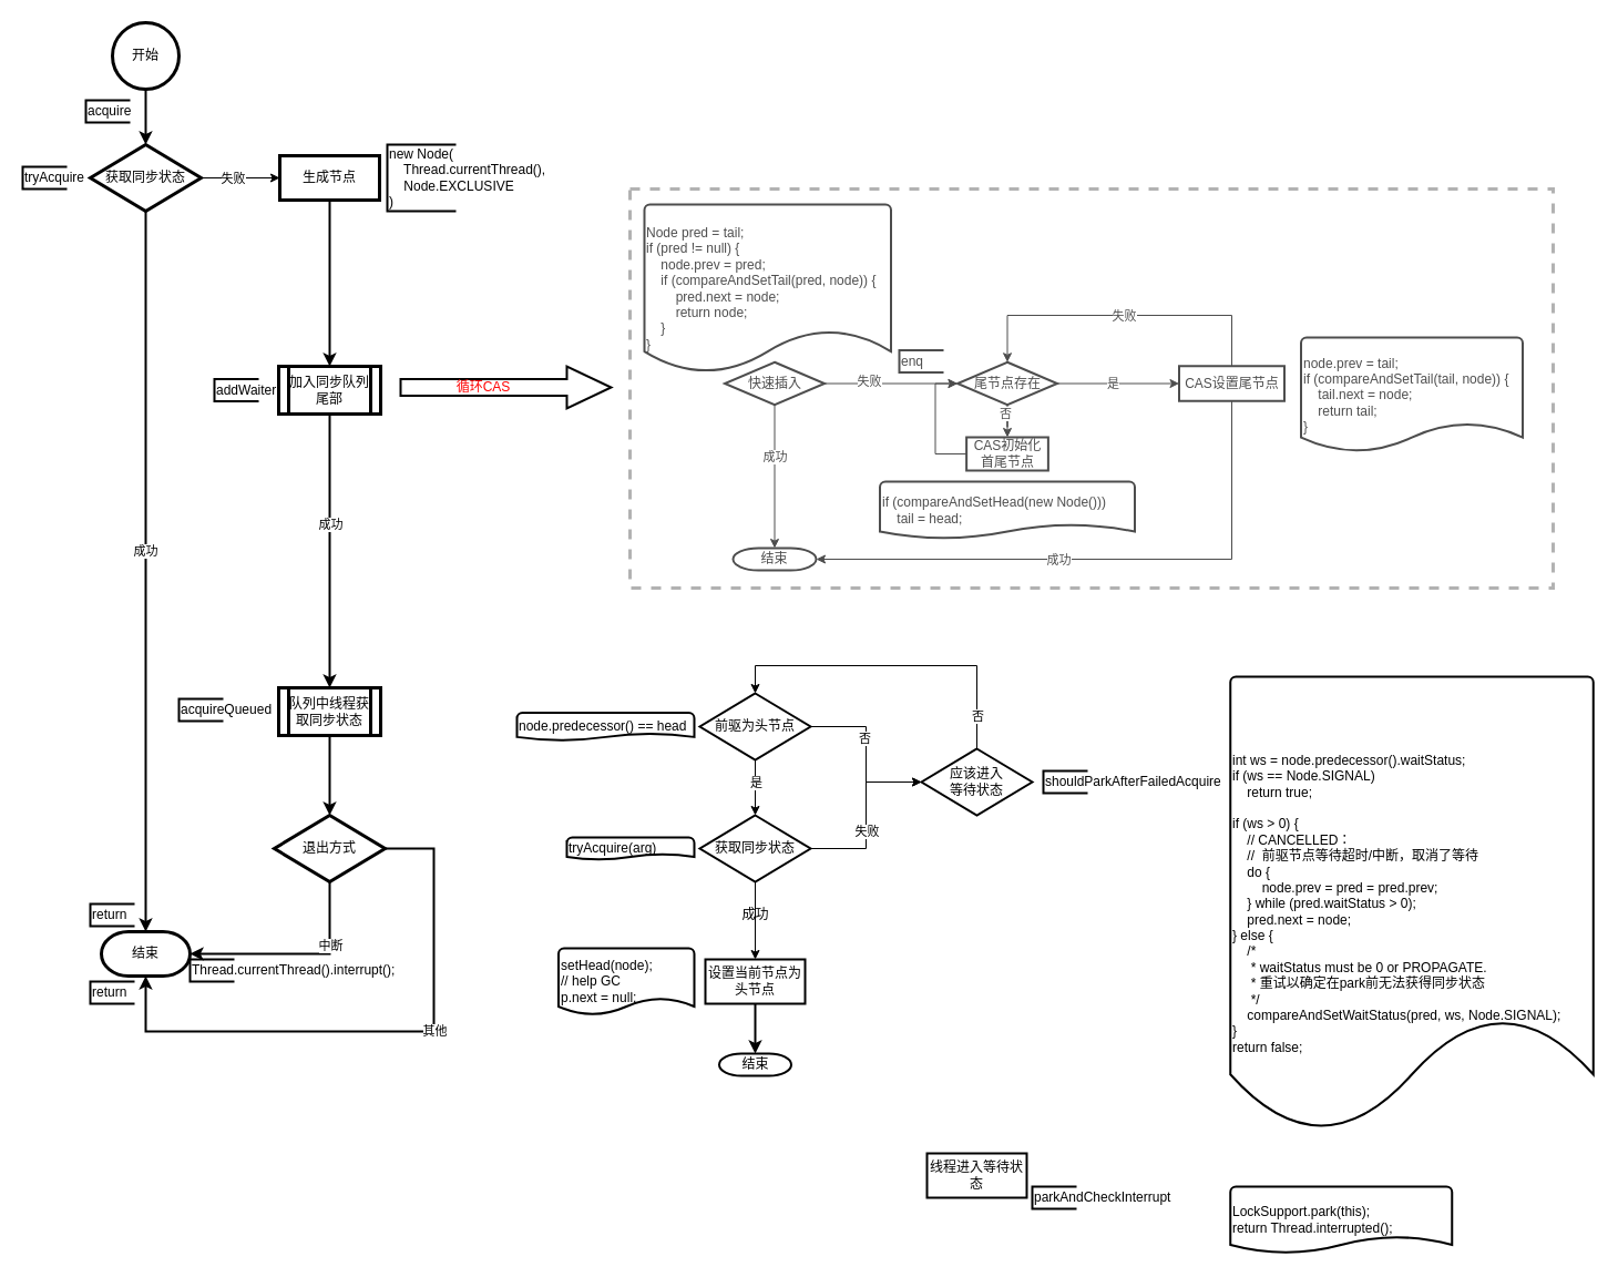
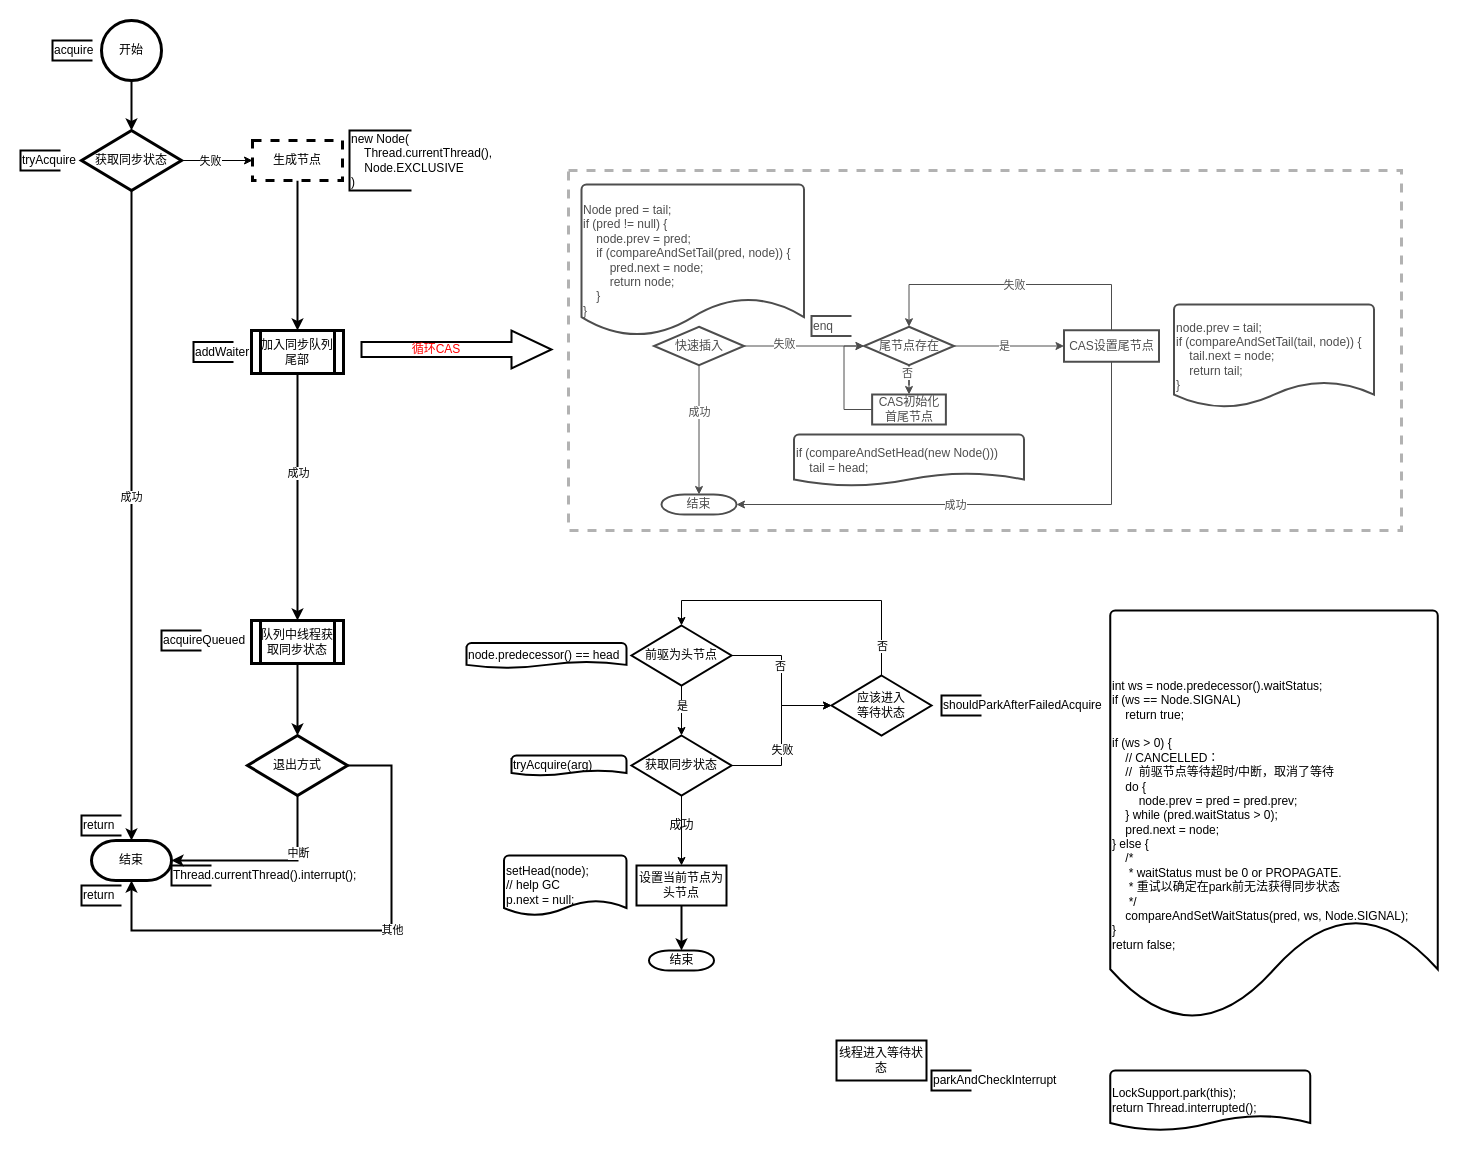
- <mxCell id="25" value="acquire" style="strokeWidth=2;html=1;shape=mxgraph.flowchart.annotation_1;align=left;pointerEvents=1;" parent="1" vertex="1"><mxGeometry x="77" y="90" width="40" height="20" as="geometry" /></mxCell>
+ <mxCell id="25" value="acquire" style="strokeWidth=2;html=1;shape=mxgraph.flowchart.annotation_1;align=left;pointerEvents=1;" parent="1" vertex="1"><mxGeometry x="52" y="40" width="40" height="20" as="geometry" /></mxCell>
- <mxCell id="11" value="生成节点" style="whiteSpace=wrap;html=1;strokeWidth=3;" parent="1" vertex="1"><mxGeometry x="252" y="140" width="90" height="40" as="geometry" /></mxCell>
+ <mxCell id="11" value="生成节点" style="whiteSpace=wrap;html=1;strokeWidth=3;dashed=1;" parent="1" vertex="1"><mxGeometry x="252" y="140" width="90" height="40" as="geometry" /></mxCell>
